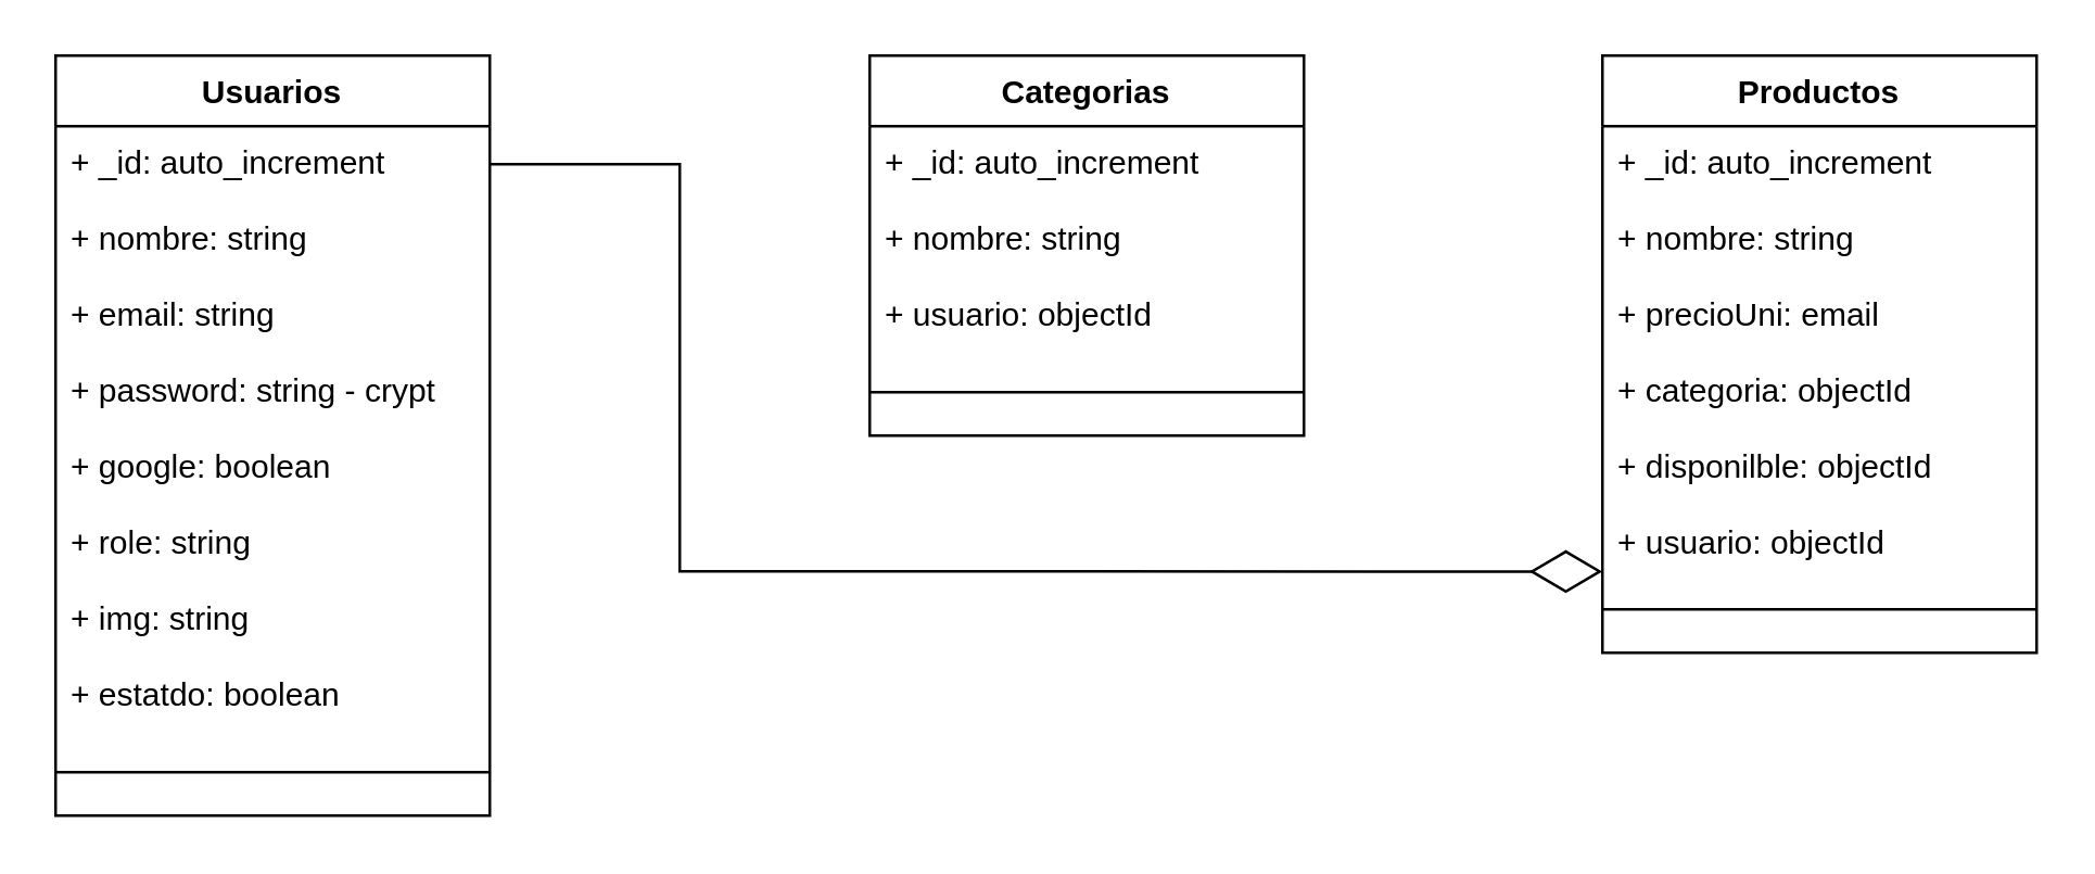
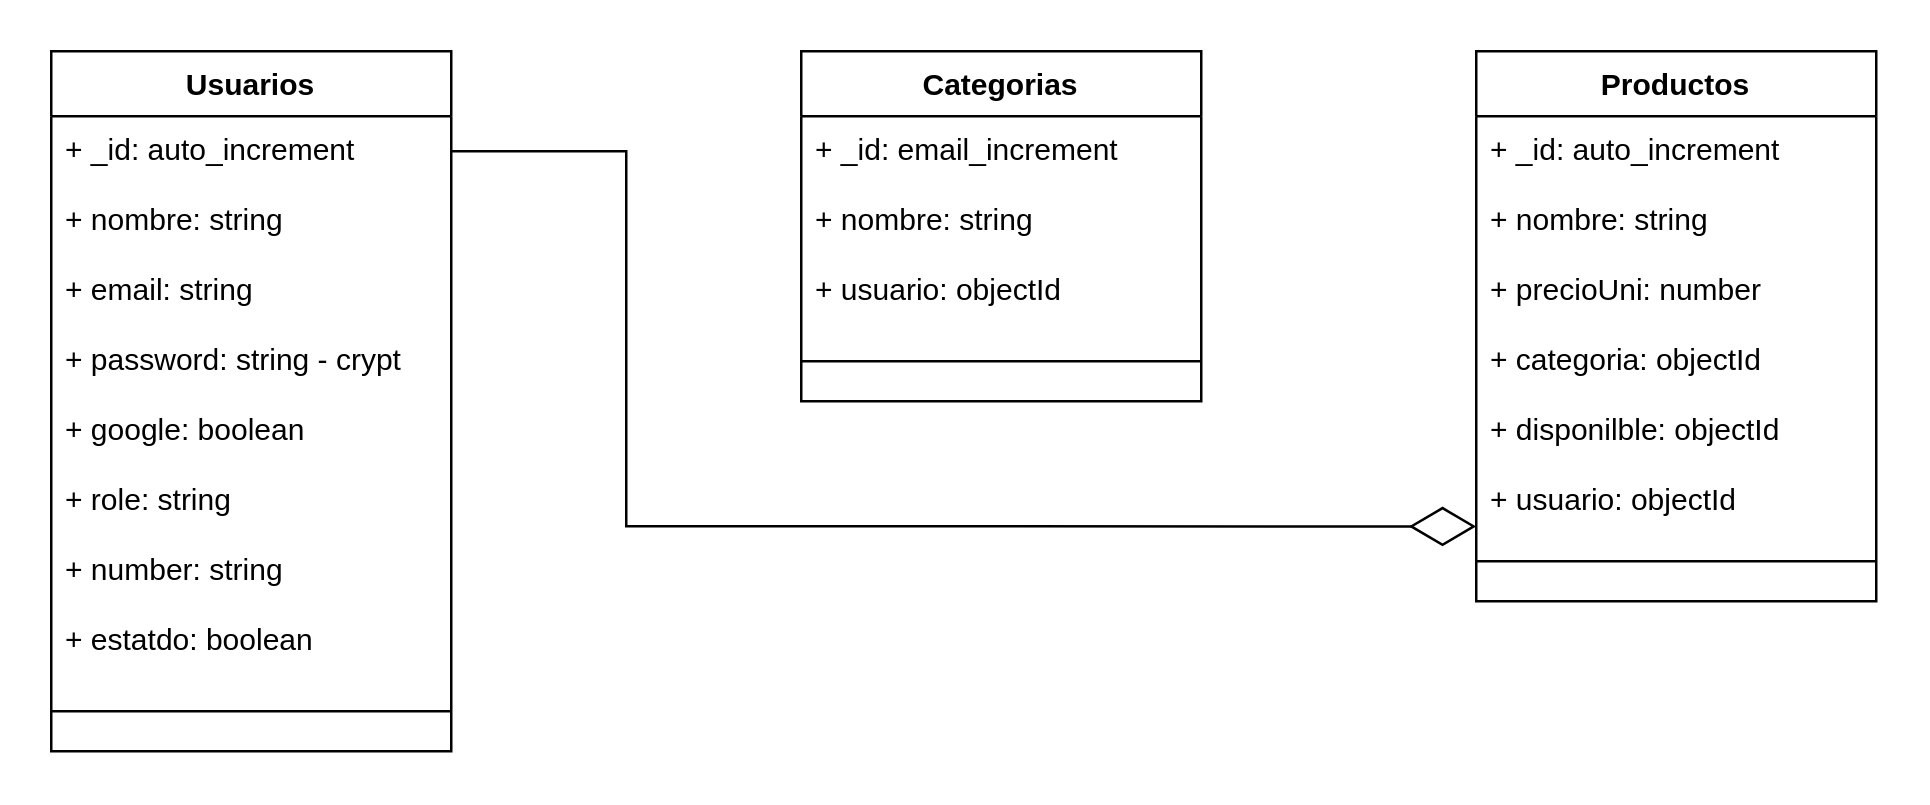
- <mxCell id="3" value="+ _id: auto_increment&#10;&#10;+ nombre: string&#10;&#10;+ email: string&#10;&#10;+ password: string - crypt&#10;&#10;+ google: boolean&#10;&#10;+ role: string&#10;&#10;+ img: string&#10;&#10;+ estatdo: boolean&#10;&#10;&#10;" style="text;strokeColor=none;fillColor=none;align=left;verticalAlign=top;spacingLeft=4;spacingRight=4;overflow=hidden;rotatable=0;points=[[0,0.5],[1,0.5]];portConstraint=eastwest;" vertex="1" parent="2"><mxGeometry y="26" width="160" height="234" as="geometry" /></mxCell>
+ <mxCell id="3" value="+ _id: auto_increment&#10;&#10;+ nombre: string&#10;&#10;+ email: string&#10;&#10;+ password: string - crypt&#10;&#10;+ google: boolean&#10;&#10;+ role: string&#10;&#10;+ number: string&#10;&#10;+ estatdo: boolean&#10;&#10;&#10;" style="text;strokeColor=none;fillColor=none;align=left;verticalAlign=top;spacingLeft=4;spacingRight=4;overflow=hidden;rotatable=0;points=[[0,0.5],[1,0.5]];portConstraint=eastwest;" vertex="1" parent="2"><mxGeometry y="26" width="160" height="234" as="geometry" /></mxCell>
- <mxCell id="7" value="+ _id: auto_increment&#10;&#10;+ nombre: string&#10;&#10;+ usuario: objectId&#10;&#10;&#10;&#10;" style="text;strokeColor=none;fillColor=none;align=left;verticalAlign=top;spacingLeft=4;spacingRight=4;overflow=hidden;rotatable=0;points=[[0,0.5],[1,0.5]];portConstraint=eastwest;" vertex="1" parent="6"><mxGeometry y="26" width="160" height="94" as="geometry" /></mxCell>
+ <mxCell id="7" value="+ _id: email_increment&#10;&#10;+ nombre: string&#10;&#10;+ usuario: objectId&#10;&#10;&#10;&#10;" style="text;strokeColor=none;fillColor=none;align=left;verticalAlign=top;spacingLeft=4;spacingRight=4;overflow=hidden;rotatable=0;points=[[0,0.5],[1,0.5]];portConstraint=eastwest;" vertex="1" parent="6"><mxGeometry y="26" width="160" height="94" as="geometry" /></mxCell>
- <mxCell id="11" value="+ _id: auto_increment&#10;&#10;+ nombre: string&#10;&#10;+ precioUni: email&#10;&#10;+ categoria: objectId&#10;&#10;+ disponilble: objectId&#10;&#10;+ usuario: objectId&#10;&#10;&#10;" style="text;strokeColor=none;fillColor=none;align=left;verticalAlign=top;spacingLeft=4;spacingRight=4;overflow=hidden;rotatable=0;points=[[0,0.5],[1,0.5]];portConstraint=eastwest;" vertex="1" parent="10"><mxGeometry y="26" width="160" height="174" as="geometry" /></mxCell>
+ <mxCell id="11" value="+ _id: auto_increment&#10;&#10;+ nombre: string&#10;&#10;+ precioUni: number&#10;&#10;+ categoria: objectId&#10;&#10;+ disponilble: objectId&#10;&#10;+ usuario: objectId&#10;&#10;&#10;" style="text;strokeColor=none;fillColor=none;align=left;verticalAlign=top;spacingLeft=4;spacingRight=4;overflow=hidden;rotatable=0;points=[[0,0.5],[1,0.5]];portConstraint=eastwest;" vertex="1" parent="10"><mxGeometry y="26" width="160" height="174" as="geometry" /></mxCell>
